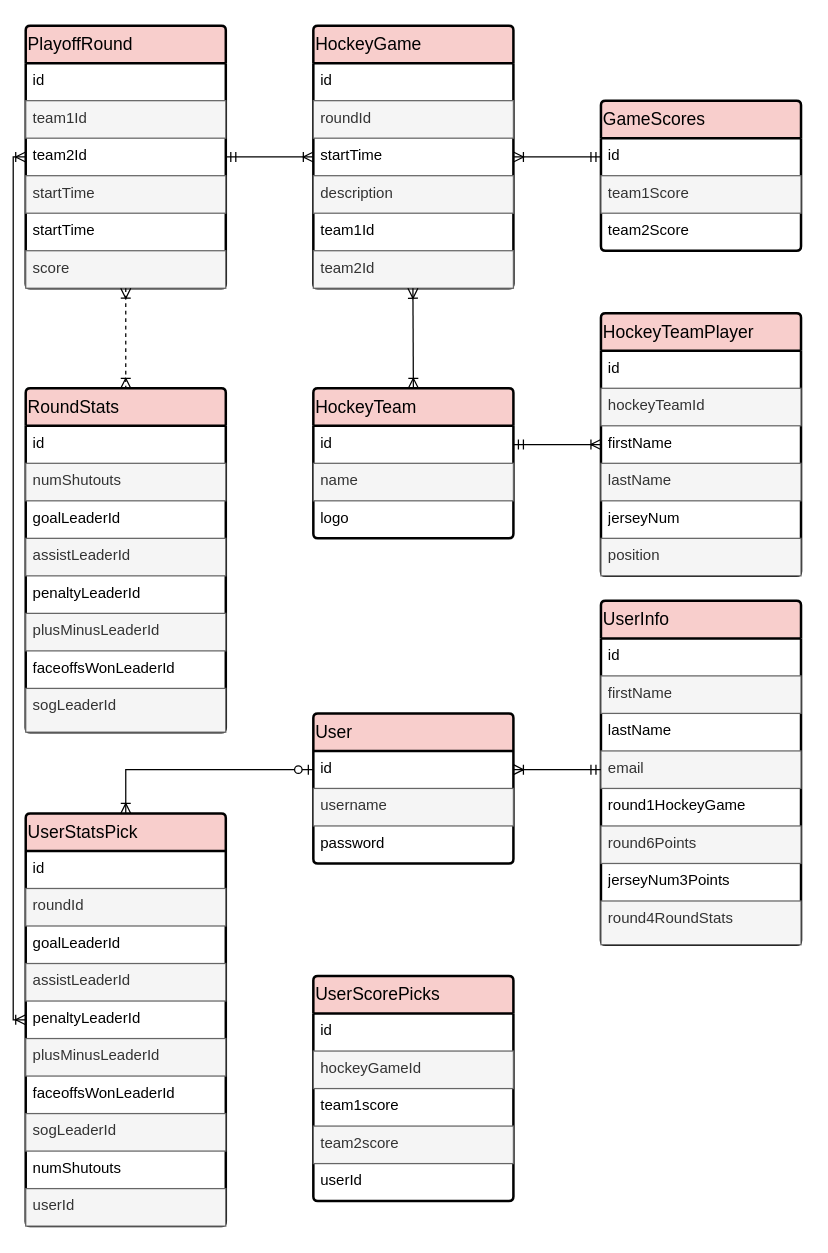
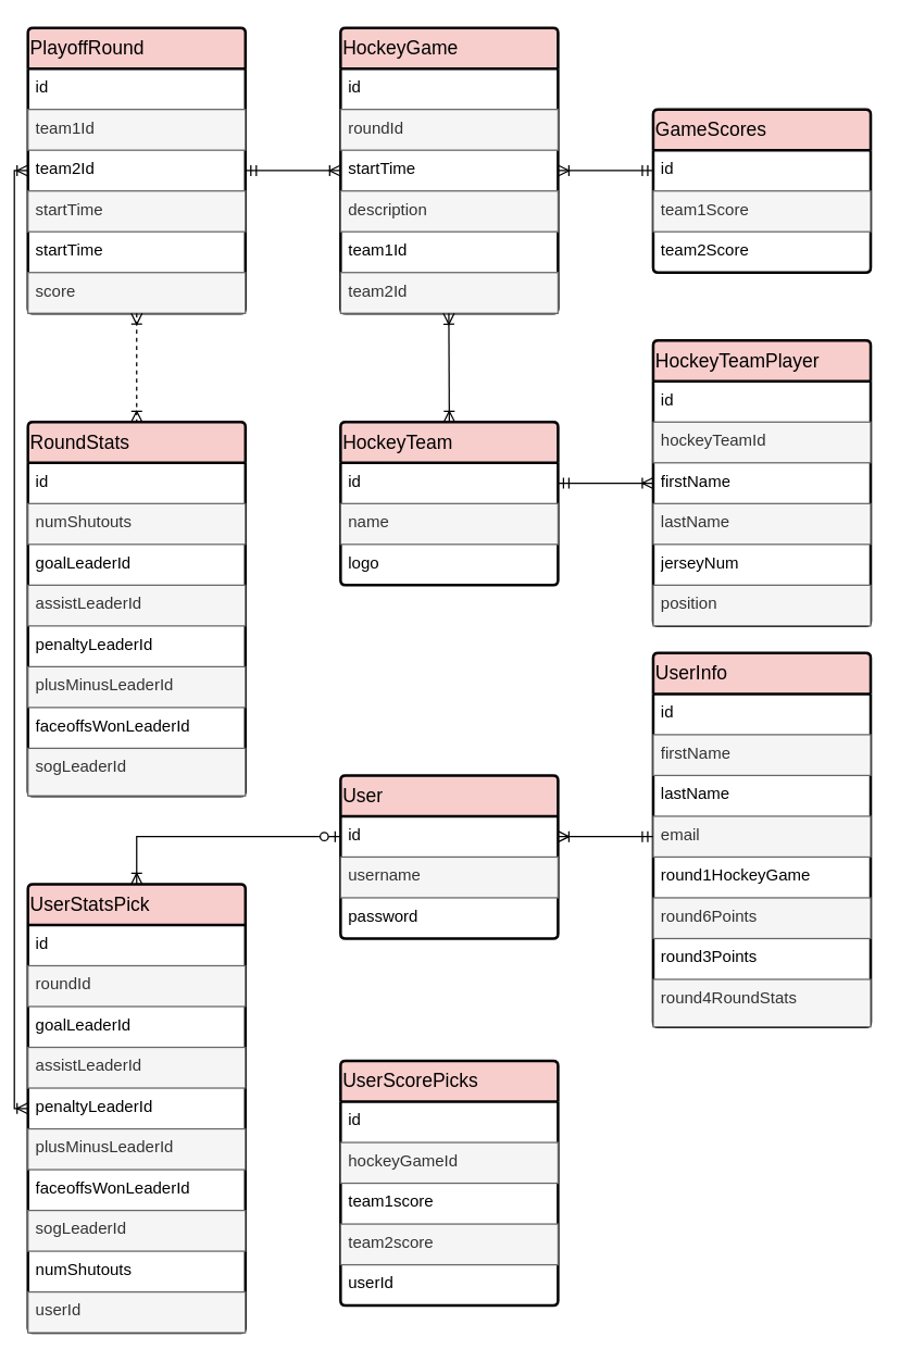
- <mxCell id="69" value="jerseyNum3Points" style="text;spacingLeft=4;spacingRight=4;overflow=hidden;rotatable=0;points=[[0,0.5],[1,0.5]];portConstraint=eastwest;fontSize=12;whiteSpace=wrap;html=1;" vertex="1" parent="62"><mxGeometry y="210" width="160" height="30" as="geometry" /></mxCell>
+ <mxCell id="69" value="round3Points" style="text;spacingLeft=4;spacingRight=4;overflow=hidden;rotatable=0;points=[[0,0.5],[1,0.5]];portConstraint=eastwest;fontSize=12;whiteSpace=wrap;html=1;" vertex="1" parent="62"><mxGeometry y="210" width="160" height="30" as="geometry" /></mxCell>
